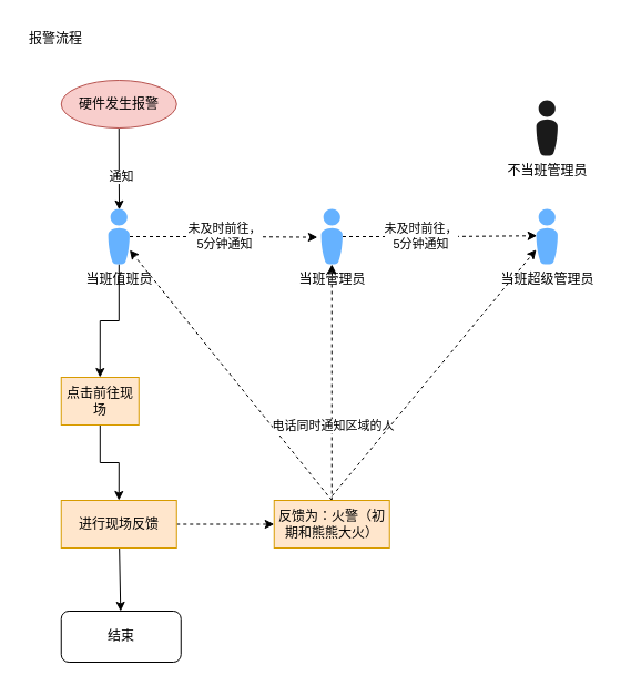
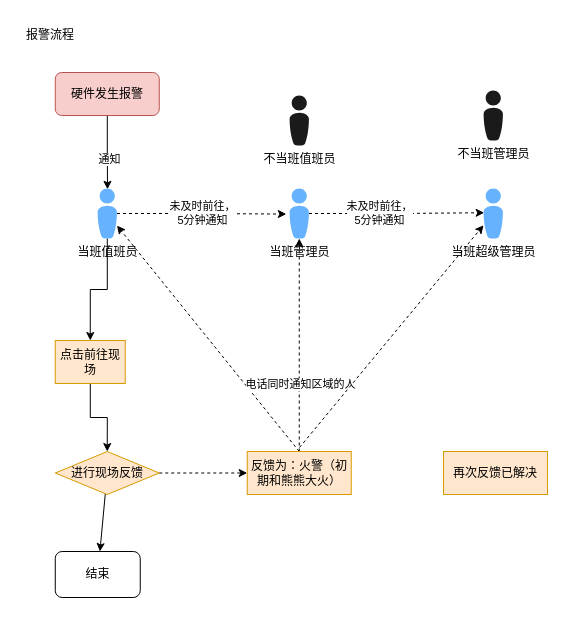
- <mxCell id="5" value="硬件发生报警" style="ellipse;whiteSpace=wrap;html=1;fillColor=#f8cecc;strokeColor=#b85450;" vertex="1" parent="1"><mxGeometry x="54.75" y="72" width="104" height="43" as="geometry" /></mxCell>
+ <mxCell id="5" value="硬件发生报警" style="rounded=1;whiteSpace=wrap;html=1;fillColor=#f8cecc;strokeColor=#b85450;" vertex="1" parent="1"><mxGeometry x="54.75" y="72" width="104" height="43" as="geometry" /></mxCell>
+ <mxCell id="13" value="不当班值班员" style="verticalLabelPosition=bottom;sketch=0;html=1;fillColor=#1A1A1A;strokeColor=none;verticalAlign=top;pointerEvents=1;align=center;shape=mxgraph.cisco_safe.people_places_things_icons.icon8;" vertex="1" parent="1"><mxGeometry x="289" y="95" width="19.5" height="50" as="geometry" /></mxCell>
- <mxCell id="19" value="进行现场反馈" style="rounded=0;whiteSpace=wrap;html=1;fillColor=#ffe6cc;strokeColor=#d79b00;" vertex="1" parent="1"><mxGeometry x="54.75" y="451" width="104" height="43" as="geometry" /></mxCell>
+ <mxCell id="19" value="进行现场反馈" style="rhombus;whiteSpace=wrap;html=1;fillColor=#ffe6cc;strokeColor=#d79b00;" vertex="1" parent="1"><mxGeometry x="54.75" y="451" width="104" height="43" as="geometry" /></mxCell>
+ <mxCell id="25" value="再次反馈已解决" style="rounded=0;whiteSpace=wrap;html=1;fillColor=#ffe6cc;strokeColor=#d79b00;" vertex="1" parent="1"><mxGeometry x="443" y="451" width="104" height="43" as="geometry" /></mxCell>
- <mxCell id="26" value="结束" style="rounded=1;whiteSpace=wrap;html=1;shadow=0;align=center;" vertex="1" parent="1"><mxGeometry x="54.75" y="551" width="108" height="46" as="geometry" /></mxCell>
+ <mxCell id="26" value="结束" style="rounded=1;whiteSpace=wrap;html=1;shadow=0;align=center;" vertex="1" parent="1"><mxGeometry x="54.75" y="551" width="85" height="46" as="geometry" /></mxCell>
